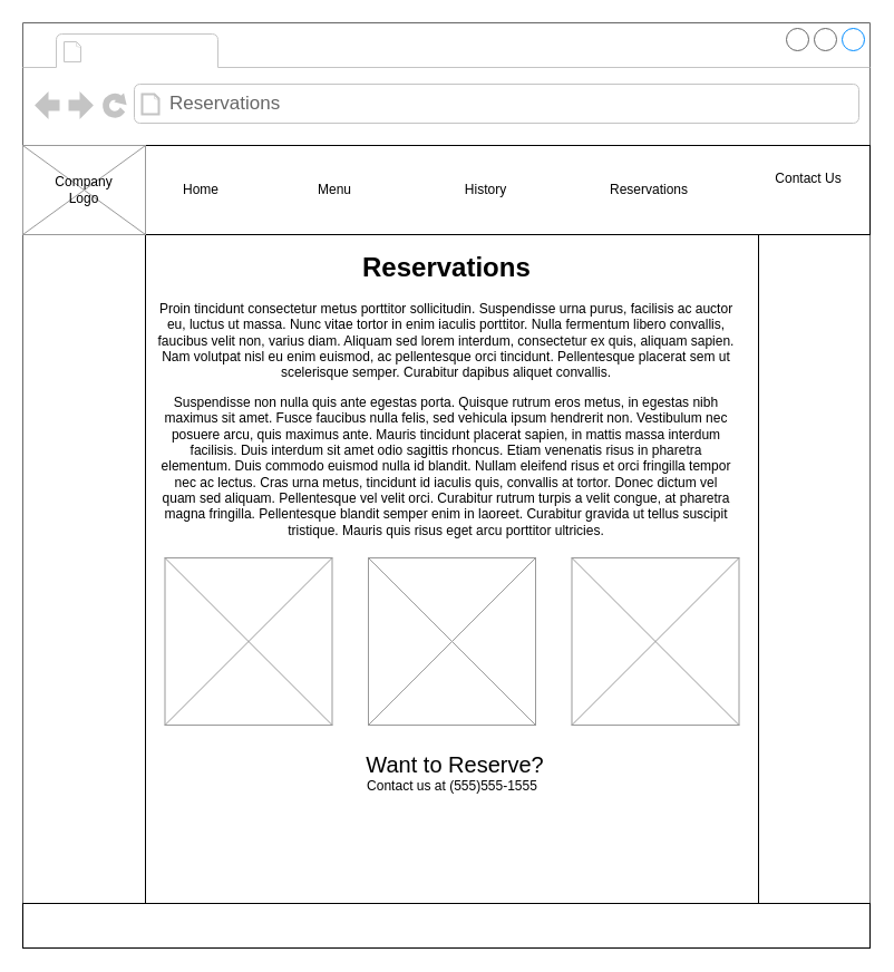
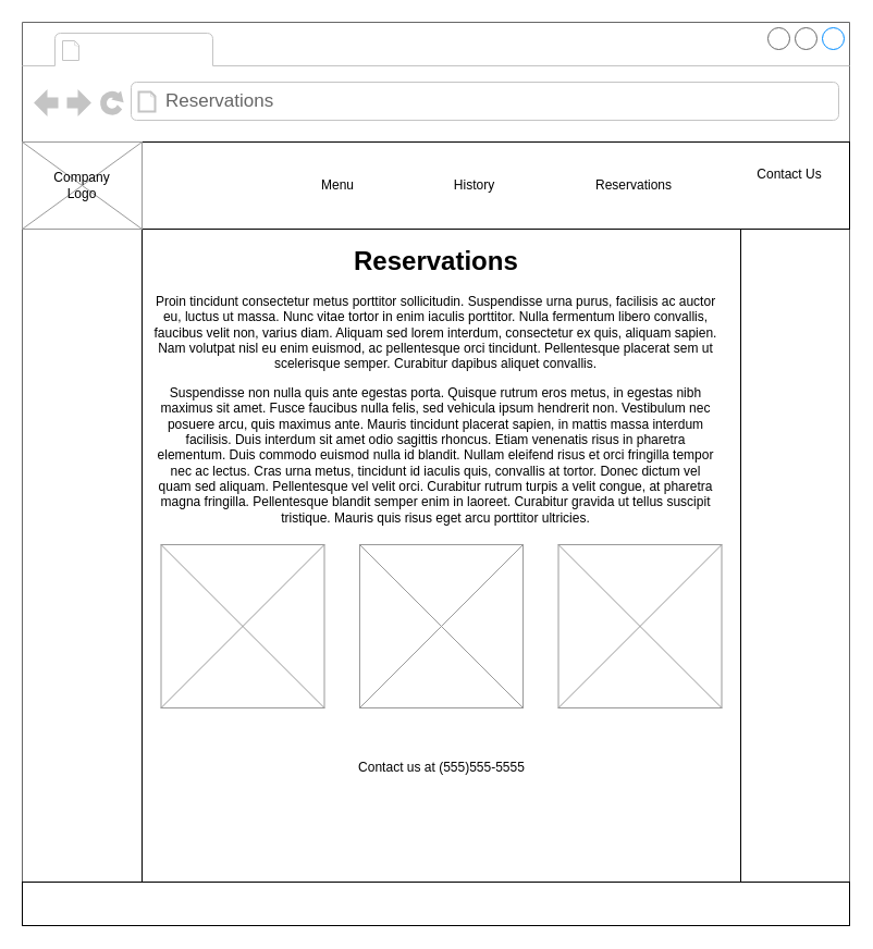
- <mxCell id="6" value="Home" style="text;html=1;strokeColor=none;fillColor=none;align=center;verticalAlign=middle;whiteSpace=wrap;rounded=0;" parent="2" vertex="1"><mxGeometry x="130" y="140" width="60" height="20" as="geometry" /></mxCell>
- <mxCell id="7" value="Menu" style="text;html=1;strokeColor=none;fillColor=none;align=center;verticalAlign=middle;whiteSpace=wrap;rounded=0;" parent="2" vertex="1"><mxGeometry x="220" y="140" width="120" height="20" as="geometry" /></mxCell>
+ <mxCell id="7" value="Menu" style="text;html=1;strokeColor=none;fillColor=none;align=center;verticalAlign=middle;whiteSpace=wrap;rounded=0;" parent="2" vertex="1"><mxGeometry x="230" y="140" width="120" height="20" as="geometry" /></mxCell>
- <mxCell id="18" value="&lt;span style=&quot;font-size: 20px&quot;&gt;Want to Reserve?&lt;/span&gt;" style="text;html=1;strokeColor=none;fillColor=none;align=center;verticalAlign=middle;whiteSpace=wrap;rounded=0;" vertex="1" parent="2"><mxGeometry x="277.5" y="655" width="220" height="20" as="geometry" /></mxCell>
- <mxCell id="17" value="Contact us at (555)555-1555" style="text;html=1;strokeColor=none;fillColor=none;align=center;verticalAlign=middle;whiteSpace=wrap;rounded=0;" vertex="1" parent="2"><mxGeometry x="295.5" y="675" width="179" height="20" as="geometry" /></mxCell>
+ <mxCell id="17" value="Contact us at (555)555-5555" style="text;html=1;strokeColor=none;fillColor=none;align=center;verticalAlign=middle;whiteSpace=wrap;rounded=0;" vertex="1" parent="2"><mxGeometry x="295.5" y="675" width="179" height="20" as="geometry" /></mxCell>
